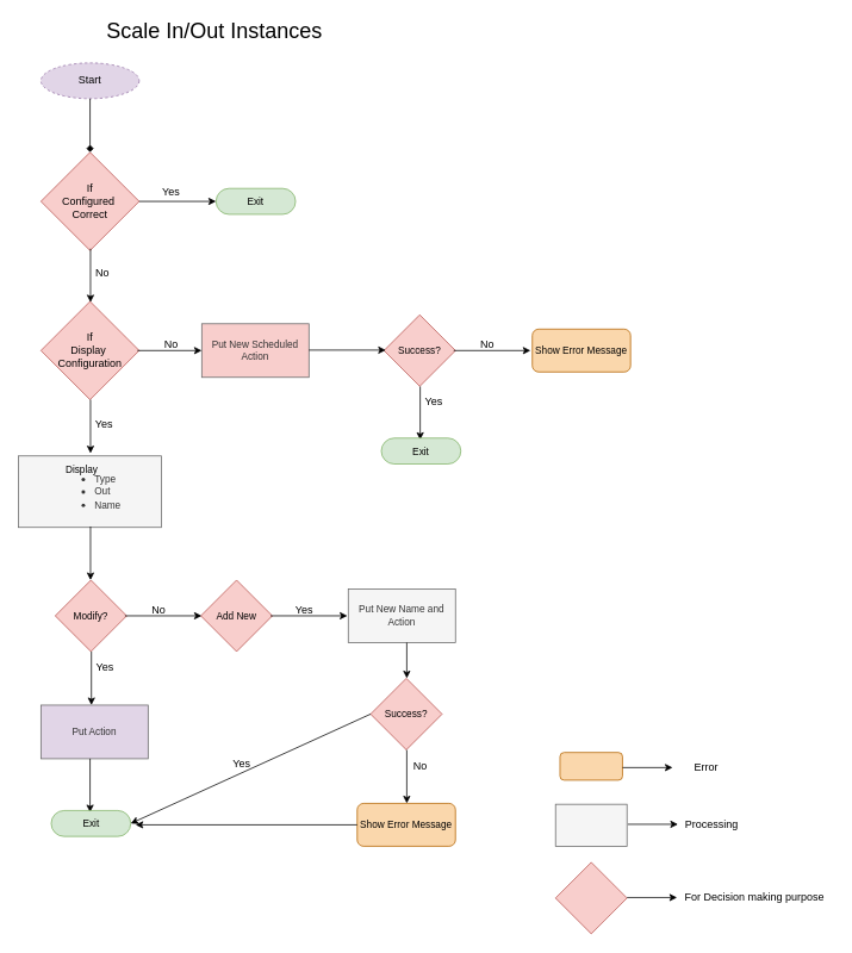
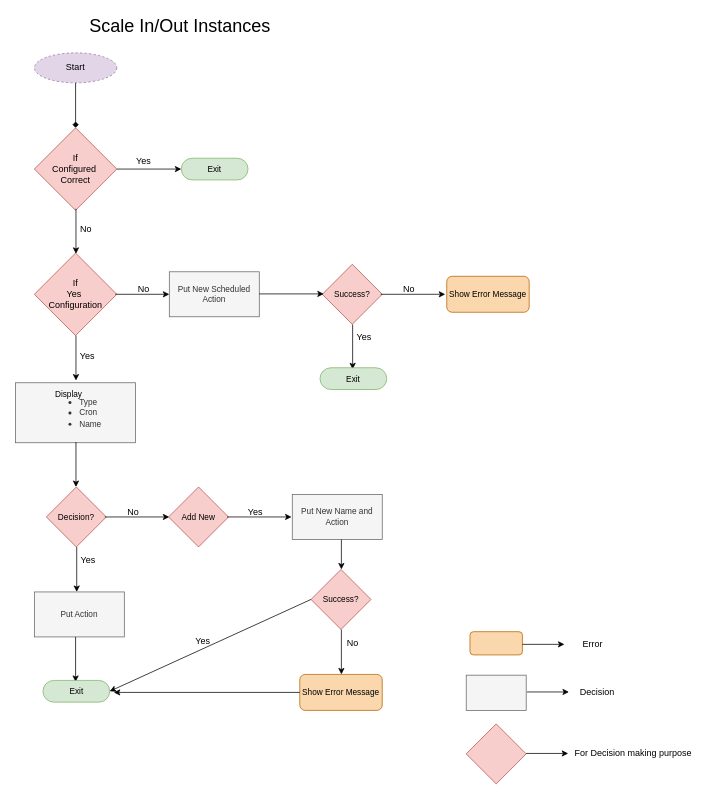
- <mxCell id="7" value="If&lt;br&gt;Display&amp;nbsp;&lt;br&gt;Configuration" style="rhombus;whiteSpace=wrap;html=1;fillColor=#f8cecc;strokeColor=#b85450;" vertex="1" parent="1"><mxGeometry x="45" y="337" width="110" height="110" as="geometry" /></mxCell>
+ <mxCell id="7" value="If&lt;br&gt;Yes&amp;nbsp;&lt;br&gt;Configuration" style="rhombus;whiteSpace=wrap;html=1;fillColor=#f8cecc;strokeColor=#b85450;" vertex="1" parent="1"><mxGeometry x="45" y="337" width="110" height="110" as="geometry" /></mxCell>
- <mxCell id="16" value="Put New Scheduled&lt;br&gt;Action" style="rounded=0;whiteSpace=wrap;html=1;fontSize=11;fillColor=#f8cecc;fontColor=#333333;strokeColor=#666666;" vertex="1" parent="1"><mxGeometry x="225" y="362" width="120" height="60" as="geometry" /></mxCell>
+ <mxCell id="16" value="Put New Scheduled&lt;br&gt;Action" style="rounded=0;whiteSpace=wrap;html=1;fontSize=11;fillColor=#f5f5f5;fontColor=#333333;strokeColor=#666666;" vertex="1" parent="1"><mxGeometry x="225" y="362" width="120" height="60" as="geometry" /></mxCell>
- <mxCell id="14" value="&lt;div style=&quot;text-align: left;&quot;&gt;&lt;ul&gt;&lt;li&gt;&lt;span style=&quot;font-size: 11px;&quot;&gt;Type&lt;/span&gt;&lt;/li&gt;&lt;li&gt;&lt;span style=&quot;font-size: 11px;&quot;&gt;Out&lt;/span&gt;&lt;/li&gt;&lt;li&gt;&lt;span style=&quot;font-size: 11px;&quot;&gt;Name&lt;/span&gt;&lt;/li&gt;&lt;/ul&gt;&lt;/div&gt;" style="rounded=0;whiteSpace=wrap;html=1;fillColor=#f5f5f5;strokeColor=#666666;fontColor=#333333;" vertex="1" parent="1"><mxGeometry x="20" y="510" width="160" height="80" as="geometry" /></mxCell>
+ <mxCell id="14" value="&lt;div style=&quot;text-align: left;&quot;&gt;&lt;ul&gt;&lt;li&gt;&lt;span style=&quot;font-size: 11px;&quot;&gt;Type&lt;/span&gt;&lt;/li&gt;&lt;li&gt;&lt;span style=&quot;font-size: 11px;&quot;&gt;Cron&lt;/span&gt;&lt;/li&gt;&lt;li&gt;&lt;span style=&quot;font-size: 11px;&quot;&gt;Name&lt;/span&gt;&lt;/li&gt;&lt;/ul&gt;&lt;/div&gt;" style="rounded=0;whiteSpace=wrap;html=1;fillColor=#f5f5f5;strokeColor=#666666;fontColor=#333333;" vertex="1" parent="1"><mxGeometry x="20" y="510" width="160" height="80" as="geometry" /></mxCell>
- <mxCell id="25" value="Modify?" style="rhombus;whiteSpace=wrap;html=1;fontSize=11;fillColor=#f8cecc;strokeColor=#b85450;" vertex="1" parent="1"><mxGeometry x="61" y="649" width="80" height="80" as="geometry" /></mxCell>
+ <mxCell id="25" value="Decision?" style="rhombus;whiteSpace=wrap;html=1;fontSize=11;fillColor=#f8cecc;strokeColor=#b85450;" vertex="1" parent="1"><mxGeometry x="61" y="649" width="80" height="80" as="geometry" /></mxCell>
- <mxCell id="30" value="Put Action" style="rounded=0;whiteSpace=wrap;html=1;fontSize=11;fillColor=#e1d5e7;strokeColor=#666666;fontColor=#333333;" vertex="1" parent="1"><mxGeometry x="45" y="789" width="120" height="60" as="geometry" /></mxCell>
+ <mxCell id="30" value="Put Action" style="rounded=0;whiteSpace=wrap;html=1;fontSize=11;fillColor=#f5f5f5;strokeColor=#666666;fontColor=#333333;" vertex="1" parent="1"><mxGeometry x="45" y="789" width="120" height="60" as="geometry" /></mxCell>
- <mxCell id="53" value="&lt;span style=&quot;font-size: 12px;&quot;&gt;Processing&lt;/span&gt;" style="text;html=1;strokeColor=none;fillColor=none;align=center;verticalAlign=middle;whiteSpace=wrap;rounded=0;fontSize=24;" vertex="1" parent="1"><mxGeometry x="756" y="903.5" width="80" height="30" as="geometry" /></mxCell>
+ <mxCell id="53" value="&lt;span style=&quot;font-size: 12px;&quot;&gt;Decision&lt;/span&gt;" style="text;html=1;strokeColor=none;fillColor=none;align=center;verticalAlign=middle;whiteSpace=wrap;rounded=0;fontSize=24;" vertex="1" parent="1"><mxGeometry x="756" y="903.5" width="80" height="30" as="geometry" /></mxCell>
